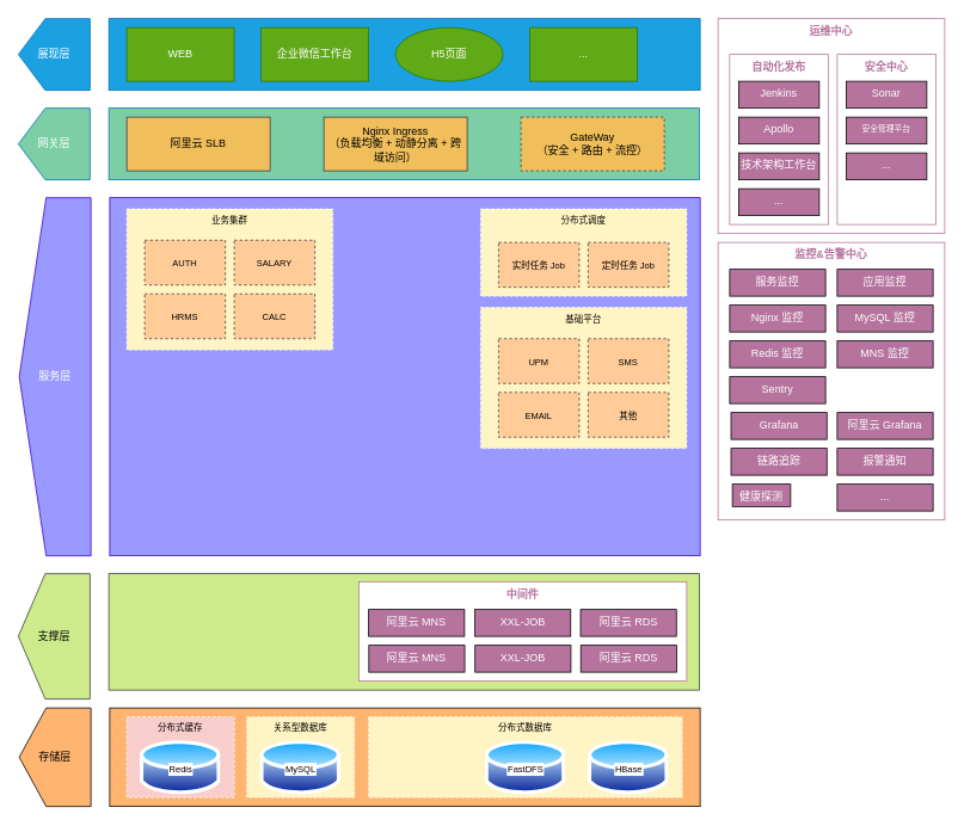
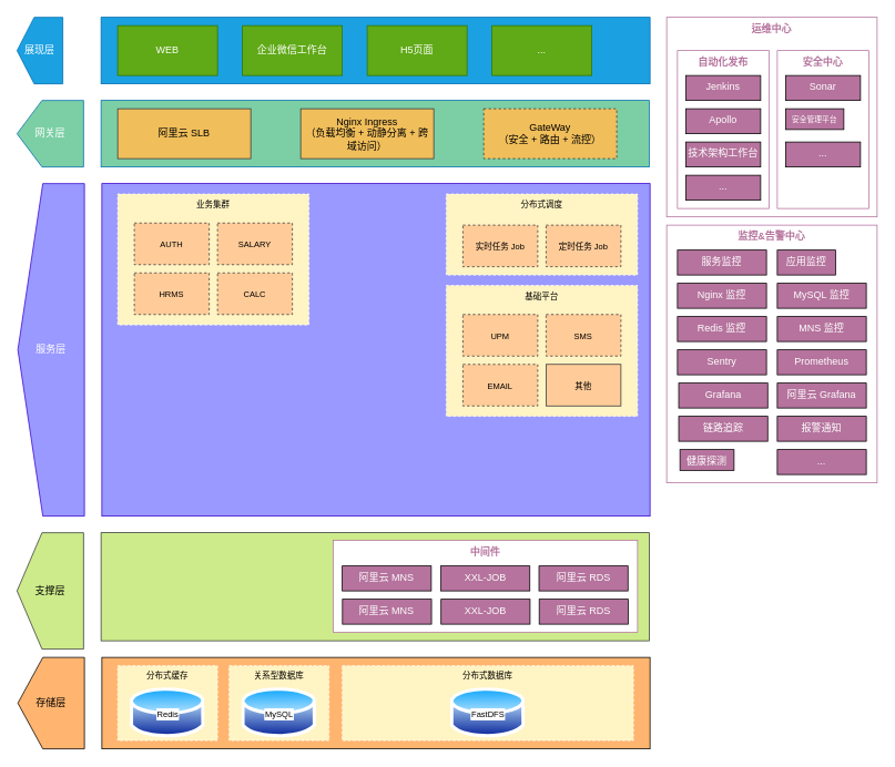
- <mxCell id="6" value="展现层" style="shape=offPageConnector;whiteSpace=wrap;html=1;align=center;verticalAlign=middle;direction=south;fillColor=#1ba1e2;strokeColor=#006EAF;fontColor=#ffffff;" vertex="1" parent="1"><mxGeometry x="20" y="20" width="80" height="80" as="geometry" /></mxCell>
+ <mxCell id="6" value="展现层" style="shape=offPageConnector;whiteSpace=wrap;html=1;align=center;verticalAlign=middle;direction=south;fillColor=#1ba1e2;strokeColor=#006EAF;fontColor=#ffffff;" vertex="1" parent="1"><mxGeometry x="20" y="20" width="55" height="80" as="geometry" /></mxCell>
- <mxCell id="5" value="H5页面" style="ellipse;whiteSpace=wrap;html=1;align=center;verticalAlign=middle;fillColor=#60a917;strokeColor=#2D7600;fontColor=#ffffff;" vertex="1" parent="1"><mxGeometry x="441" y="30" width="120" height="60" as="geometry" /></mxCell>
+ <mxCell id="5" value="H5页面" style="rounded=0;whiteSpace=wrap;html=1;align=center;verticalAlign=middle;fillColor=#60a917;strokeColor=#2D7600;fontColor=#ffffff;" vertex="1" parent="1"><mxGeometry x="441" y="30" width="120" height="60" as="geometry" /></mxCell>
- <mxCell id="25" value="&lt;font style=&quot;font-size: 9px&quot;&gt;安全管理平台&lt;/font&gt;" style="rounded=0;whiteSpace=wrap;html=1;fillColor=#B5739D;align=center;verticalAlign=top;fontSize=10;fontColor=#FFFFFF;" vertex="1" parent="1"><mxGeometry x="944" y="130" width="90" height="30" as="geometry" /></mxCell>
+ <mxCell id="25" value="&lt;font style=&quot;font-size: 9px&quot;&gt;安全管理平台&lt;/font&gt;" style="rounded=0;whiteSpace=wrap;html=1;fillColor=#B5739D;align=center;verticalAlign=top;fontSize=10;fontColor=#FFFFFF;" vertex="1" parent="1"><mxGeometry x="944" y="130" width="70" height="25" as="geometry" /></mxCell>
- <mxCell id="29" value="应用监控" style="rounded=0;whiteSpace=wrap;html=1;fillColor=#B5739D;align=center;verticalAlign=top;fontColor=#FFFFFF;" vertex="1" parent="1"><mxGeometry x="934" y="300" width="107" height="30" as="geometry" /></mxCell>
+ <mxCell id="29" value="应用监控" style="rounded=0;whiteSpace=wrap;html=1;fillColor=#B5739D;align=center;verticalAlign=top;fontColor=#FFFFFF;" vertex="1" parent="1"><mxGeometry x="934" y="300" width="70" height="30" as="geometry" /></mxCell>
+ <mxCell id="38" value="Prometheus" style="rounded=0;whiteSpace=wrap;html=1;fillColor=#B5739D;align=center;verticalAlign=top;fontColor=#FFFFFF;" vertex="1" parent="1"><mxGeometry x="934" y="420" width="107" height="30" as="geometry" /></mxCell>
- <mxCell id="54" value="其他" style="rounded=0;whiteSpace=wrap;html=1;dashed=1;fontSize=10;strokeColor=#36393d;fillColor=#ffcc99;align=center;verticalAlign=middle;" vertex="1" parent="1"><mxGeometry x="656" y="437.5" width="90" height="50" as="geometry" /></mxCell>
+ <mxCell id="54" value="其他" style="rounded=0;whiteSpace=wrap;html=1;dashed=0;fontSize=10;strokeColor=#36393d;fillColor=#ffcc99;align=center;verticalAlign=middle;" vertex="1" parent="1"><mxGeometry x="656" y="437.5" width="90" height="50" as="geometry" /></mxCell>
- <mxCell id="61" value="分布式缓存" style="rounded=0;whiteSpace=wrap;html=1;dashed=1;fontSize=10;fontColor=#000000;strokeColor=#FFFFFF;fillColor=#f8cecc;align=center;verticalAlign=top;" vertex="1" parent="1"><mxGeometry x="141" y="800" width="120" height="90" as="geometry" /></mxCell>
+ <mxCell id="61" value="分布式缓存" style="rounded=0;whiteSpace=wrap;html=1;dashed=1;fontSize=10;fontColor=#000000;strokeColor=#FFFFFF;fillColor=#FFF4C3;align=center;verticalAlign=top;" vertex="1" parent="1"><mxGeometry x="141" y="800" width="120" height="90" as="geometry" /></mxCell>
- <mxCell id="67" value="HBase" style="aspect=fixed;perimeter=ellipsePerimeter;html=1;align=center;shadow=0;dashed=0;spacingTop=3;image;image=img/lib/active_directory/database.svg;fontSize=10;fontColor=#000000;strokeColor=#FFFFFF;fillColor=#FFF4C3;verticalAlign=middle;labelPosition=center;verticalLabelPosition=middle;labelBackgroundColor=default;labelBorderColor=#FFFFFF;imageBackground=none;imageAspect=1;allowArrows=0;cloneable=1;noLabel=0;portConstraintRotation=0;expand=1;editable=0;" vertex="1" parent="1"><mxGeometry x="656" y="823.4" width="90" height="66.6" as="geometry" /></mxCell>
